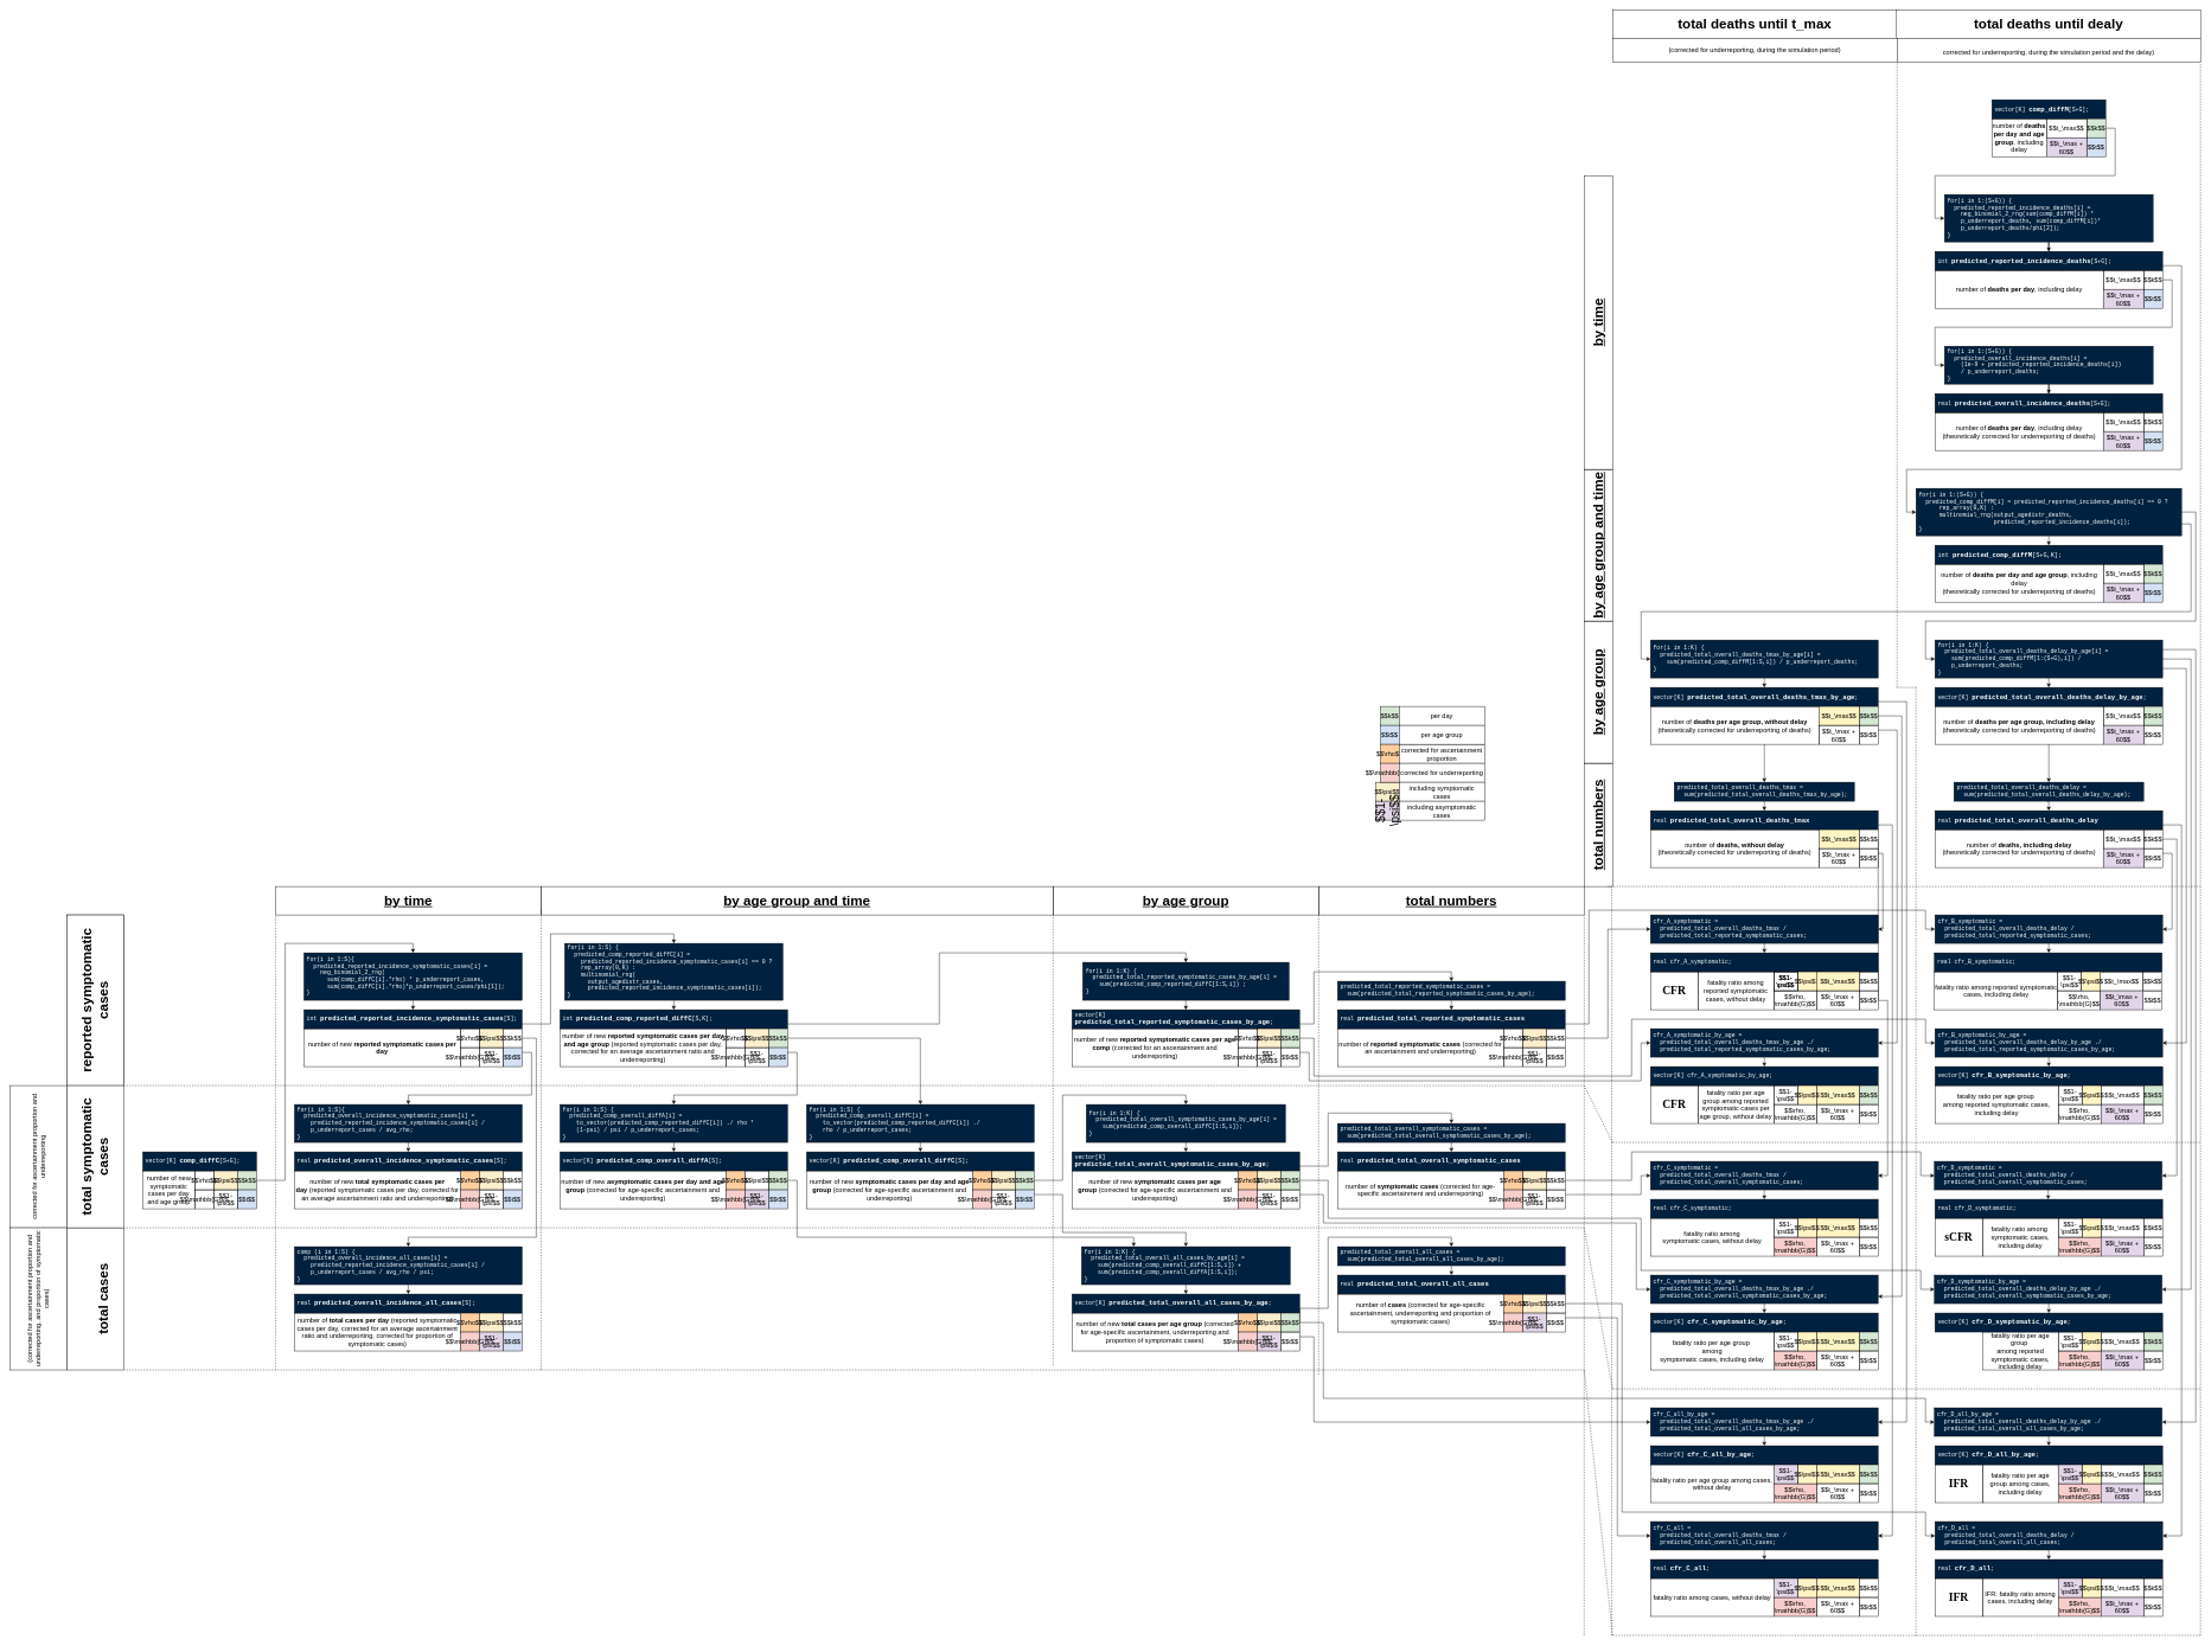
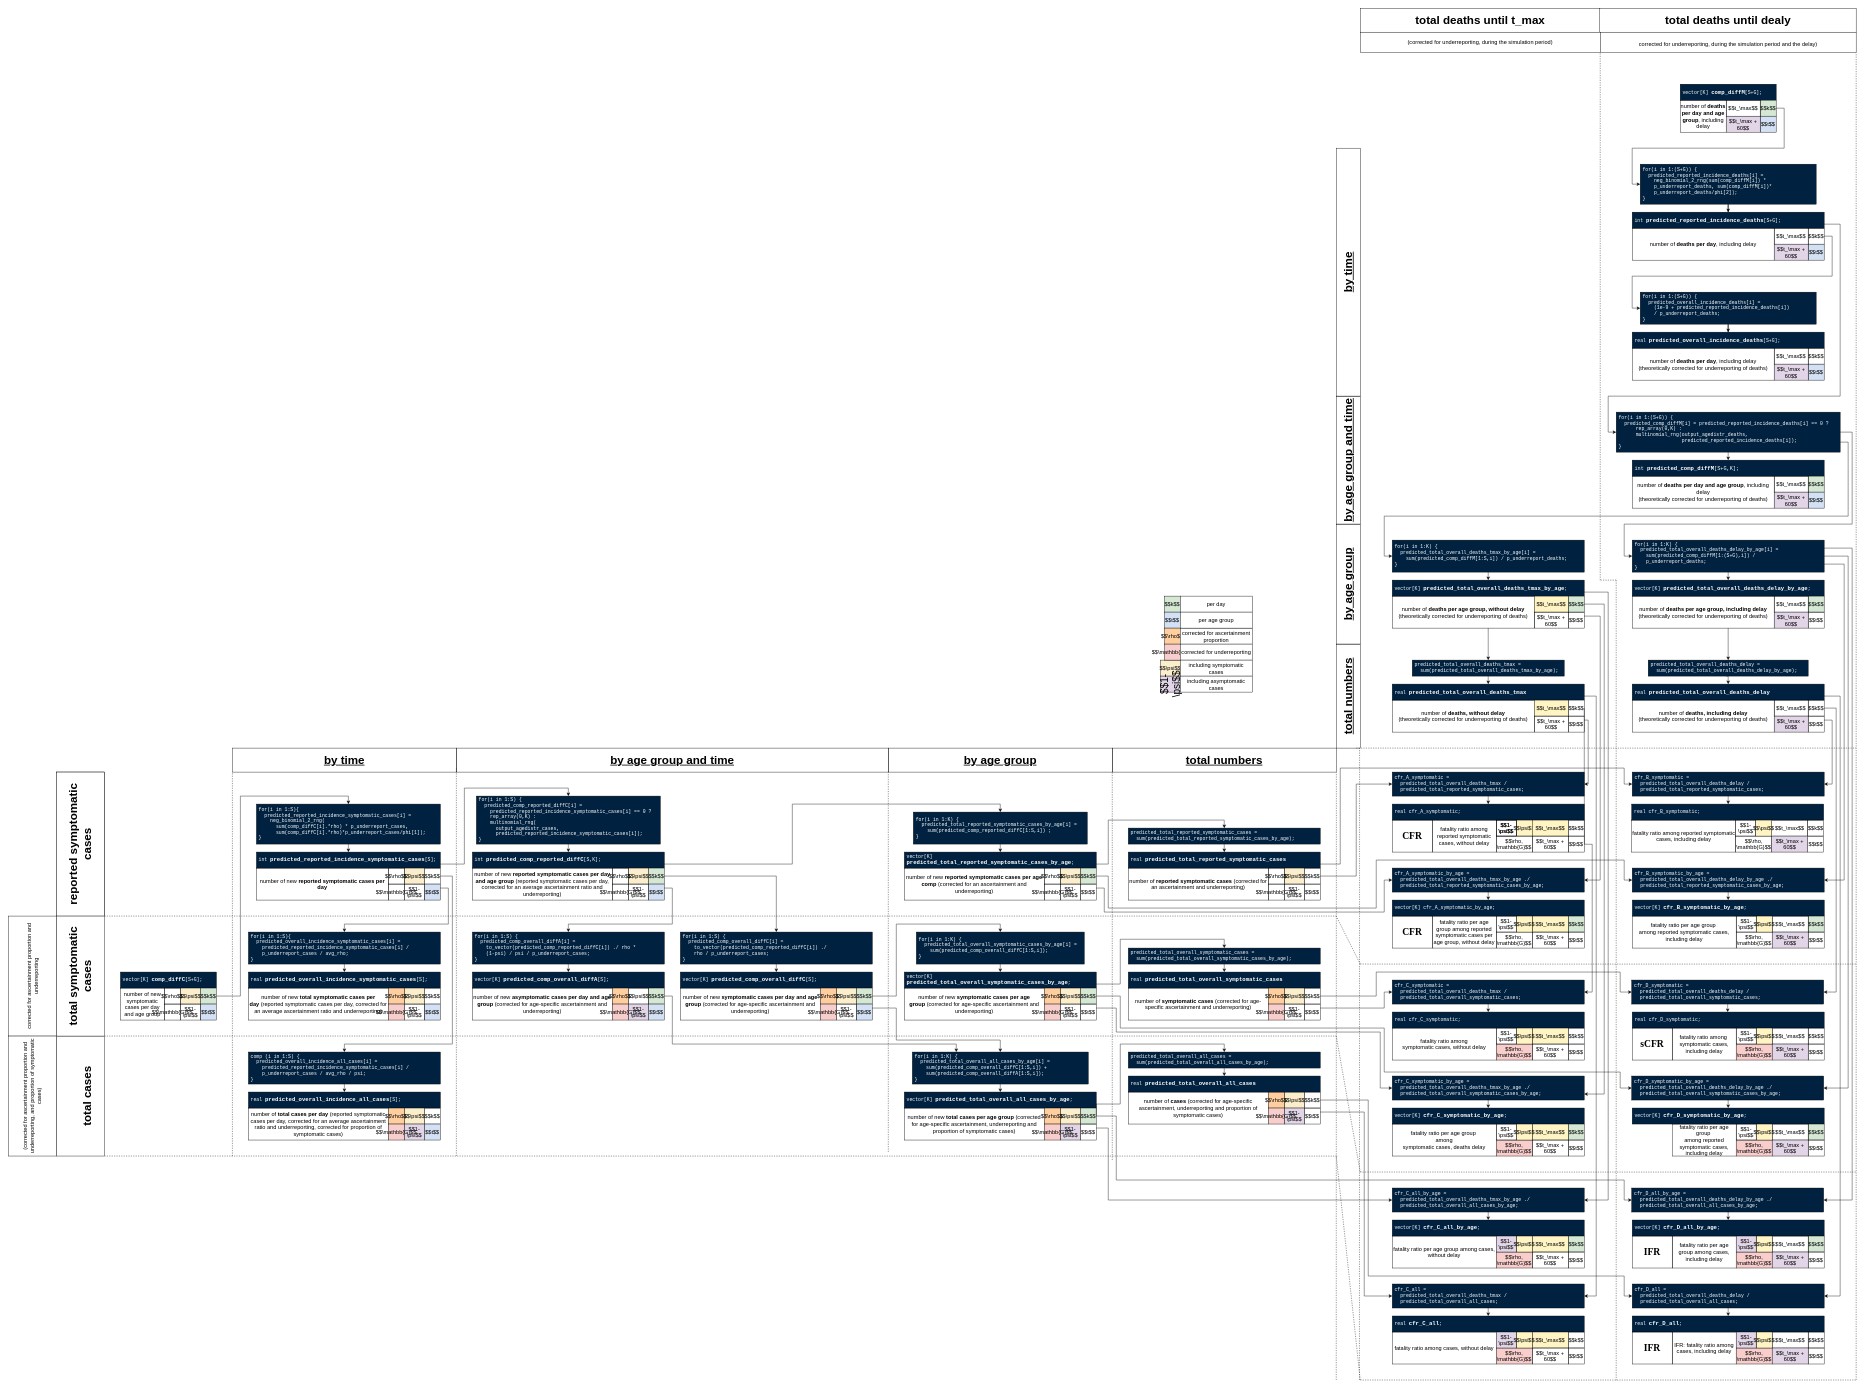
- <mxCell id="339" value="fatality ratio per age group&amp;nbsp;&lt;br&gt;among &lt;br&gt;symptomatic cases, including delay" style="rounded=0;whiteSpace=wrap;html=1;fillColor=none;fontFamily=Helvetica;fontColor=#000000;fontSize=14;" parent="1" vertex="1"><mxGeometry x="3480" y="2810" width="260" height="80" as="geometry" /></mxCell>
+ <mxCell id="339" value="fatality ratio per age group&amp;nbsp;&lt;br&gt;among &lt;br&gt;symptomatic cases, deaths delay" style="rounded=0;whiteSpace=wrap;html=1;fillColor=none;fontFamily=Helvetica;fontColor=#000000;fontSize=14;" parent="1" vertex="1"><mxGeometry x="3480" y="2810" width="260" height="80" as="geometry" /></mxCell>
